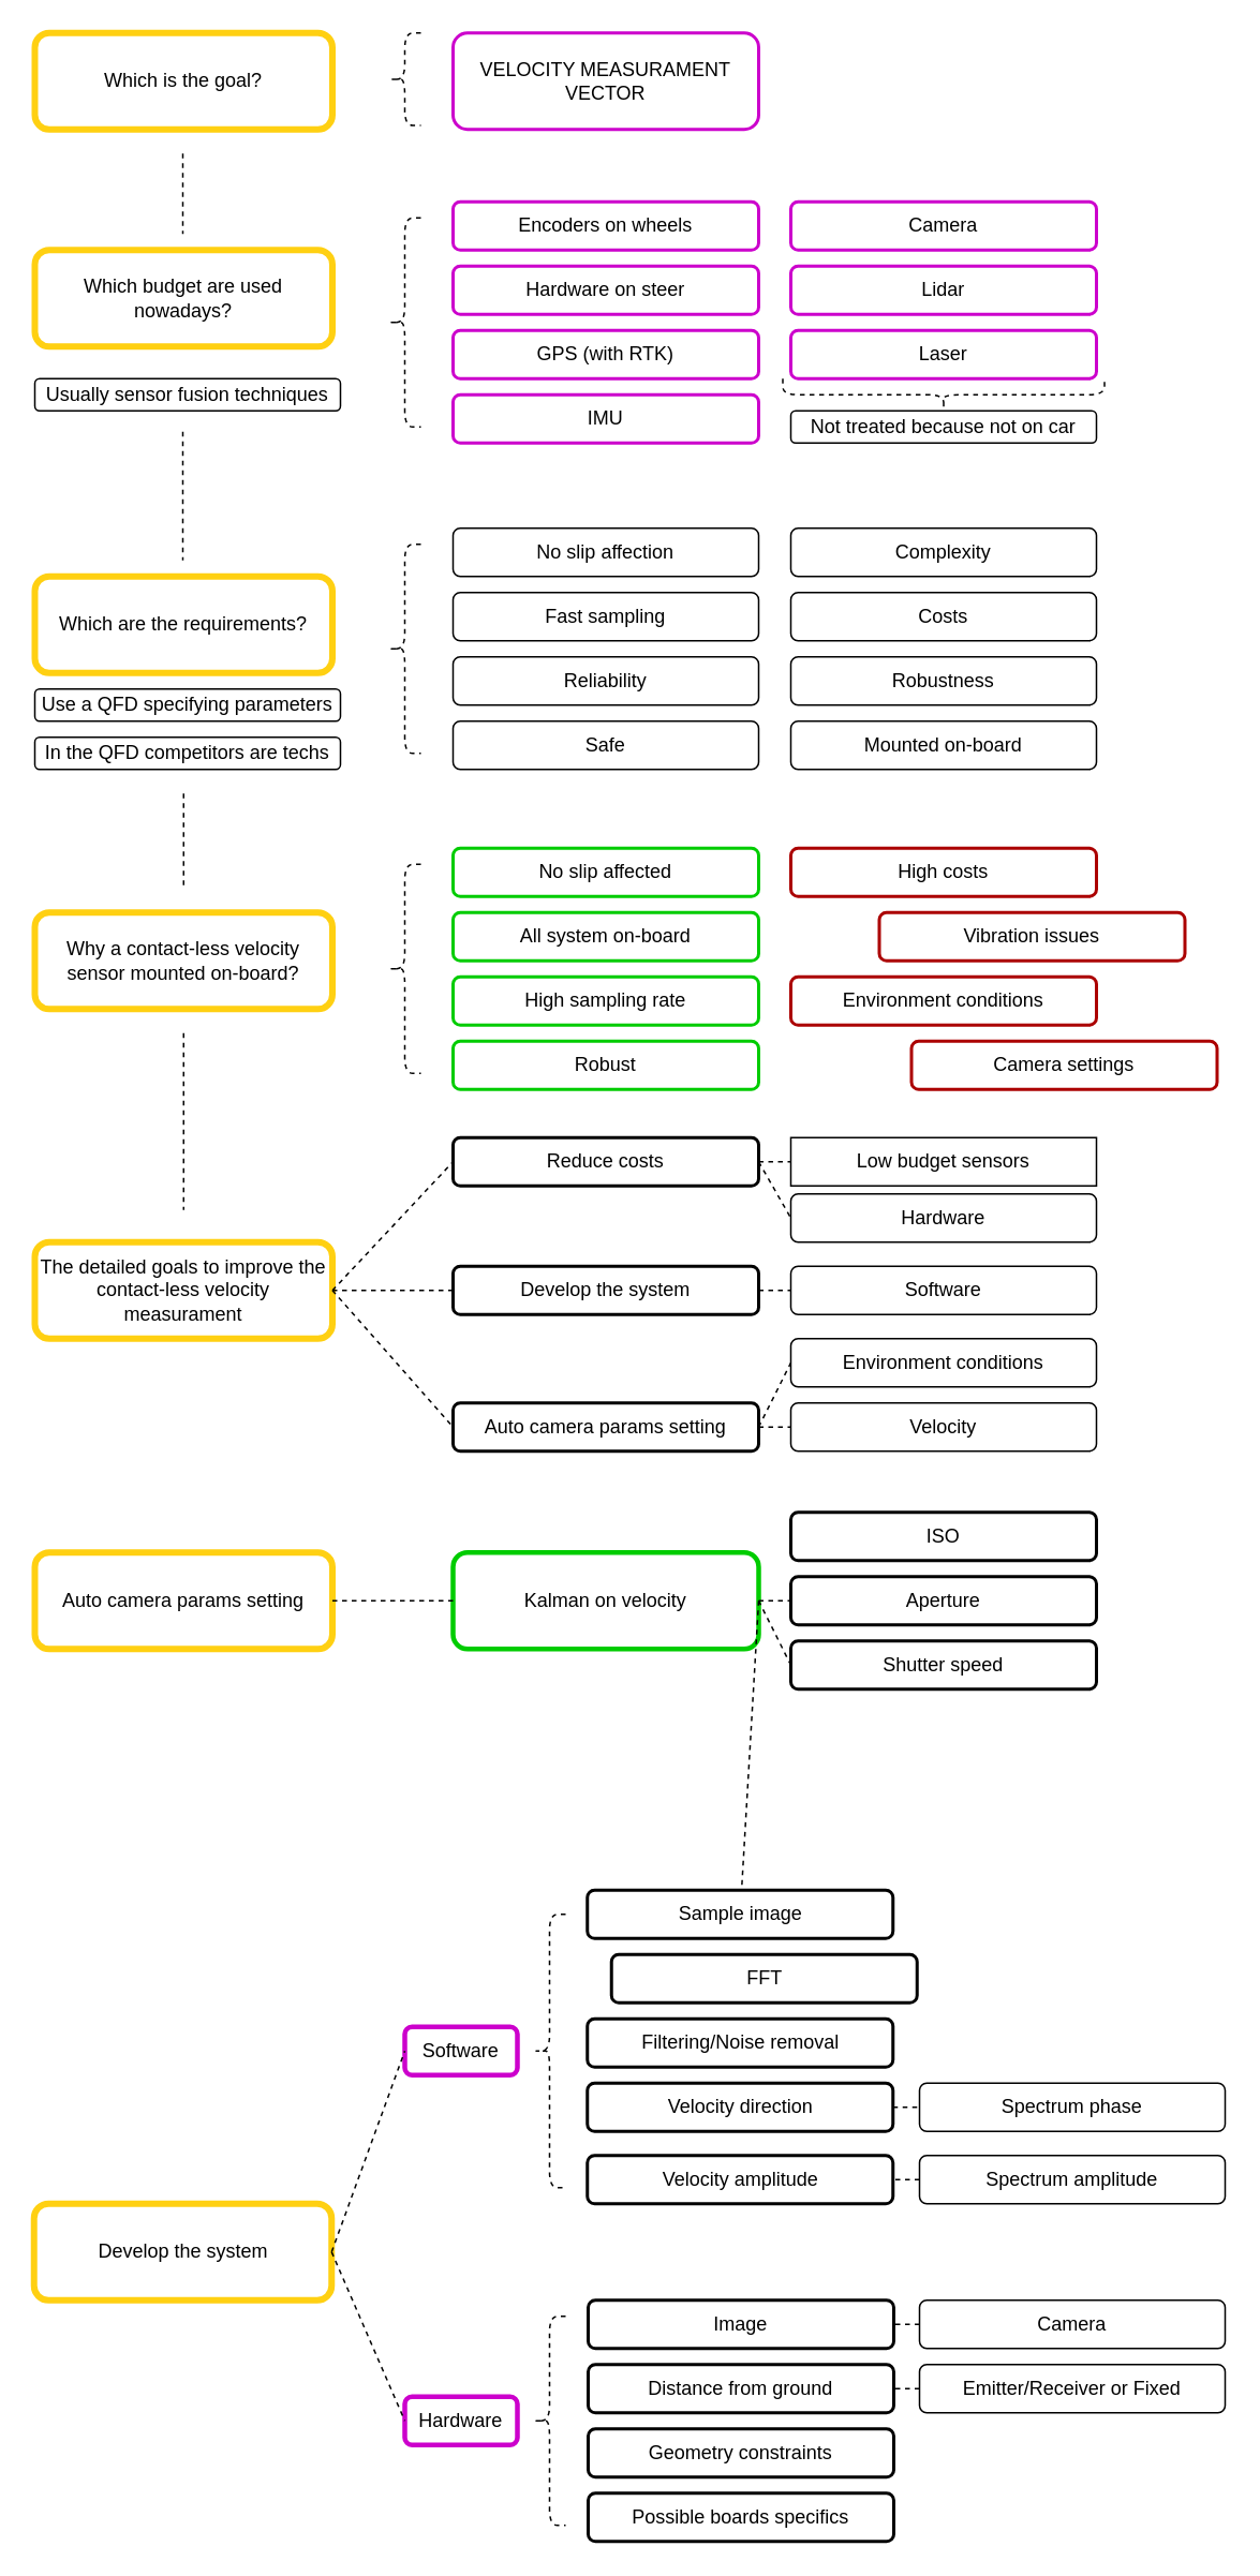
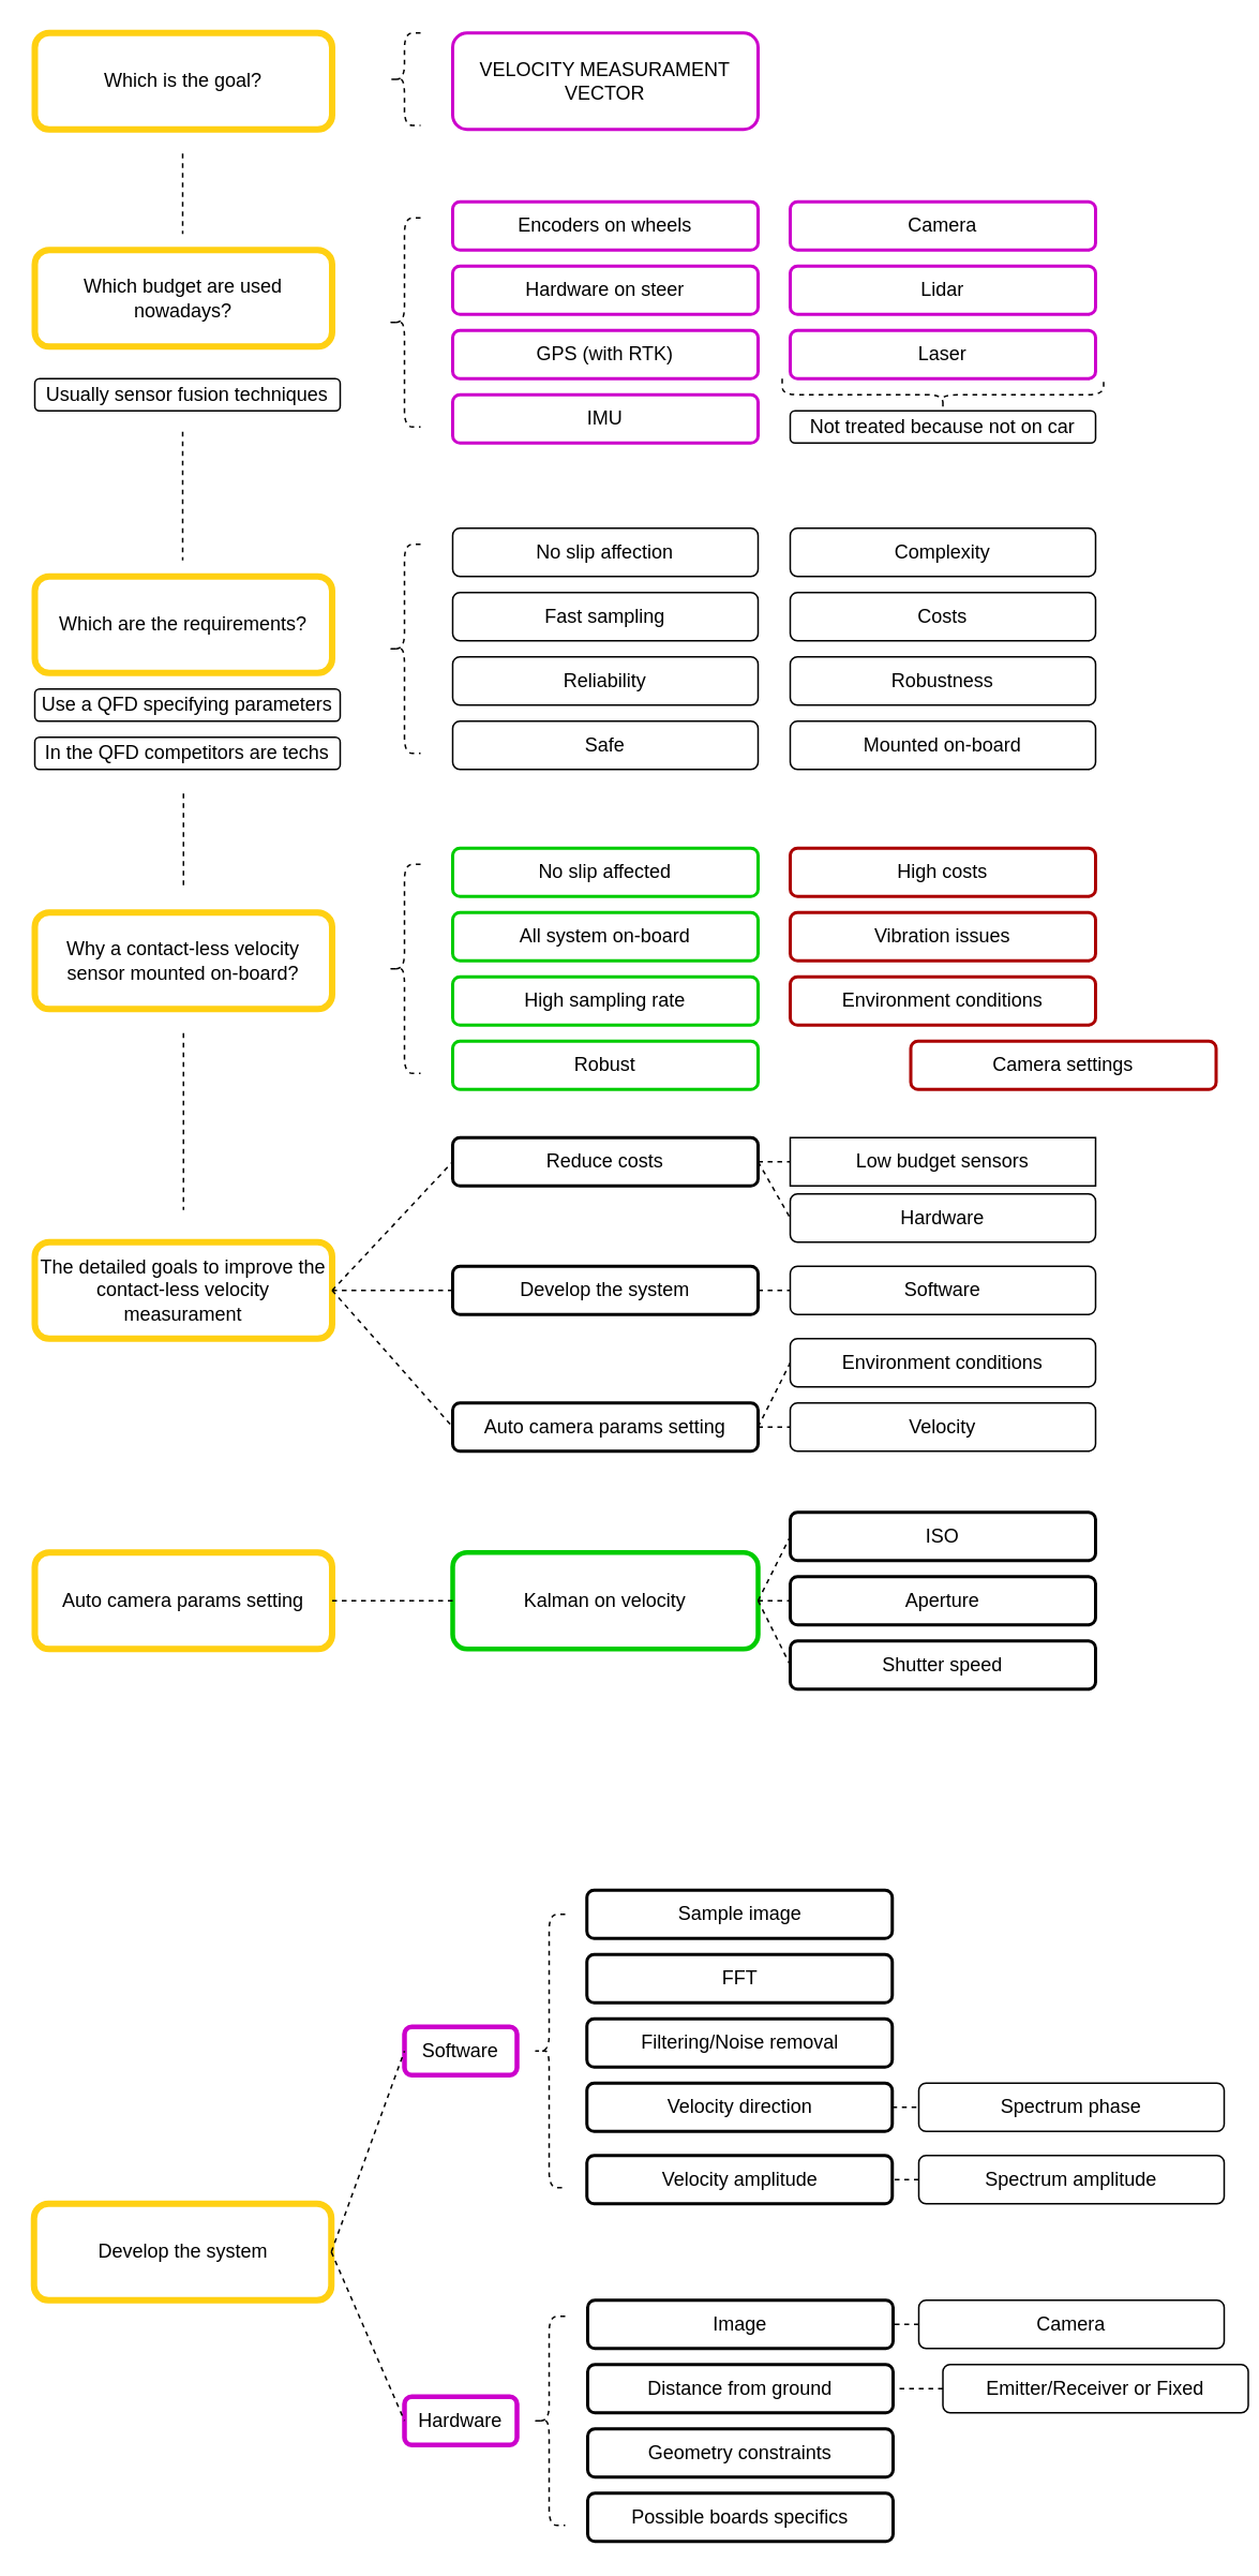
- <mxCell id="32" value="Vibration issues" style="whiteSpace=wrap;html=1;rounded=1;strokeWidth=2;strokeColor=#AB0000;" parent="1" vertex="1"><mxGeometry x="546" y="567" width="190" height="30" as="geometry" /></mxCell>
+ <mxCell id="32" value="Vibration issues" style="whiteSpace=wrap;html=1;rounded=1;strokeWidth=2;strokeColor=#AB0000;" parent="1" vertex="1"><mxGeometry x="491" y="567" width="190" height="30" as="geometry" /></mxCell>
- <mxCell id="88" value="" style="endArrow=none;dashed=1;html=1;exitX=1;exitY=0.5;exitDx=0;exitDy=0;strokeColor=#000000;" parent="1" source="86" target="61" edge="1"><mxGeometry width="50" height="50" relative="1" as="geometry"><mxPoint x="351" y="940" as="sourcePoint" /><mxPoint x="456" y="940" as="targetPoint" /></mxGeometry></mxCell>
+ <mxCell id="88" value="" style="endArrow=none;dashed=1;html=1;exitX=1;exitY=0.5;exitDx=0;exitDy=0;entryX=0;entryY=0.5;entryDx=0;entryDy=0;strokeColor=#000000;" parent="1" source="86" target="83" edge="1"><mxGeometry width="50" height="50" relative="1" as="geometry"><mxPoint x="351" y="940" as="sourcePoint" /><mxPoint x="456" y="940" as="targetPoint" /></mxGeometry></mxCell>
- <mxCell id="62" value="FFT" style="whiteSpace=wrap;html=1;rounded=1;strokeWidth=2;" parent="1" vertex="1"><mxGeometry x="379.5" y="1215" width="190" height="30" as="geometry" /></mxCell>
+ <mxCell id="62" value="FFT" style="whiteSpace=wrap;html=1;rounded=1;strokeWidth=2;" parent="1" vertex="1"><mxGeometry x="364.5" y="1215" width="190" height="30" as="geometry" /></mxCell>
- <mxCell id="76" value="Emitter/Receiver or Fixed" style="whiteSpace=wrap;html=1;rounded=1;" parent="1" vertex="1"><mxGeometry x="571" y="1470" width="190" height="30" as="geometry" /></mxCell>
+ <mxCell id="76" value="Emitter/Receiver or Fixed" style="whiteSpace=wrap;html=1;rounded=1;" parent="1" vertex="1"><mxGeometry x="586" y="1470" width="190" height="30" as="geometry" /></mxCell>
